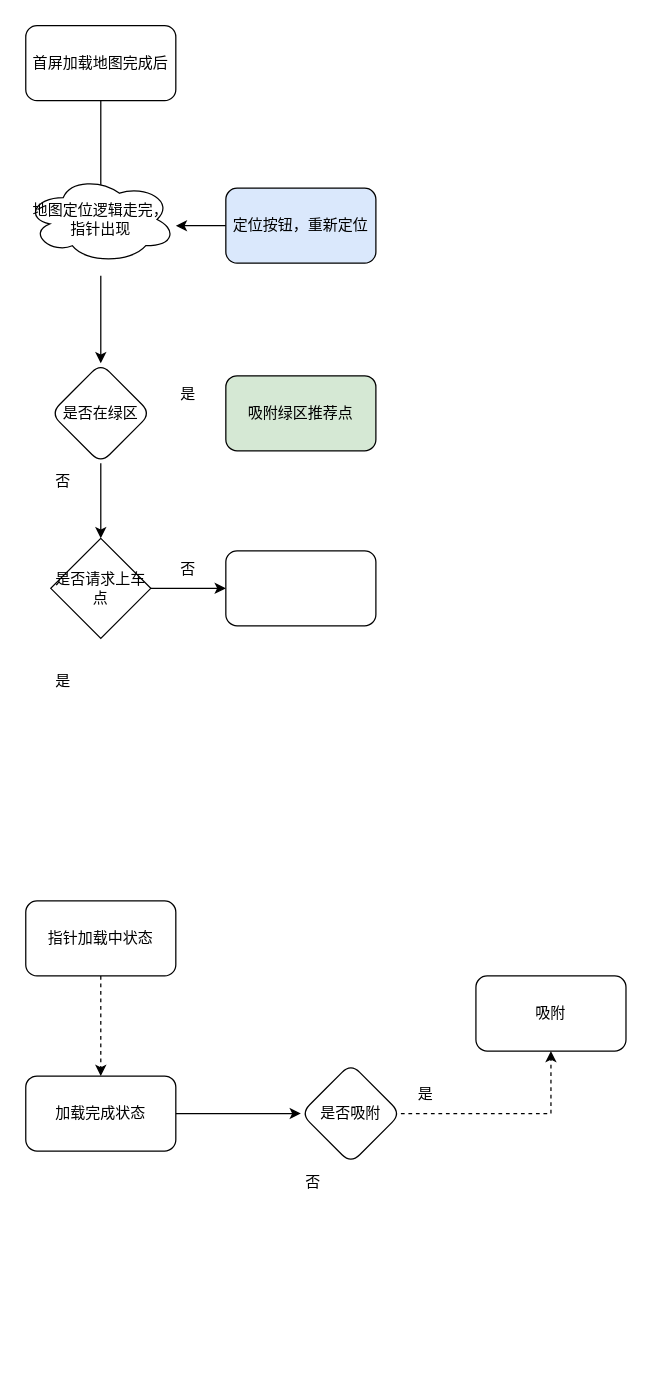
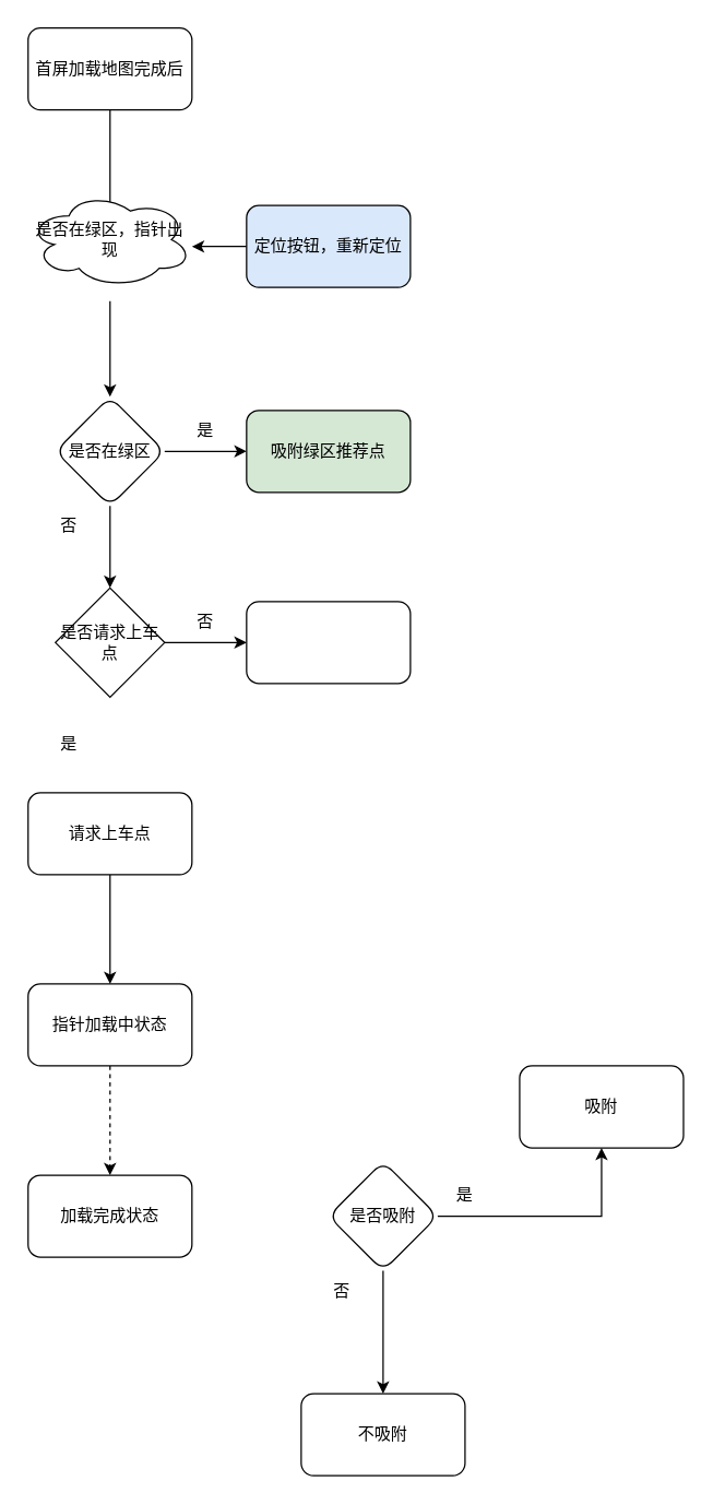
- <mxCell id="21" value="地图定位逻辑走完，指针出现" style="ellipse;shape=cloud;whiteSpace=wrap;html=1;" vertex="1" parent="1"><mxGeometry x="20" y="140" width="120" height="70" as="geometry" /></mxCell>
+ <mxCell id="21" value="是否在绿区，指针出现" style="ellipse;shape=cloud;whiteSpace=wrap;html=1;" vertex="1" parent="1"><mxGeometry x="20" y="140" width="120" height="70" as="geometry" /></mxCell>
+ <mxCell id="4" value="" style="edgeStyle=orthogonalEdgeStyle;rounded=0;orthogonalLoop=1;jettySize=auto;html=1;" edge="1" parent="1" source="6" target="7"><mxGeometry relative="1" as="geometry" /></mxCell>
+ <mxCell id="9" value="请求上车点" style="whiteSpace=wrap;html=1;rounded=1;" vertex="1" parent="1"><mxGeometry x="20" y="580" width="120" height="60" as="geometry" /></mxCell>
+ <mxCell id="8" value="" style="edgeStyle=orthogonalEdgeStyle;rounded=0;orthogonalLoop=1;jettySize=auto;html=1;" edge="1" parent="1" source="9" target="13"><mxGeometry relative="1" as="geometry" /></mxCell>
- <mxCell id="14" value="" style="edgeStyle=orthogonalEdgeStyle;rounded=0;orthogonalLoop=1;jettySize=auto;html=1;" edge="1" parent="1" source="15" target="18"><mxGeometry relative="1" as="geometry" /></mxCell>
- <mxCell id="16" value="" style="edgeStyle=orthogonalEdgeStyle;rounded=0;orthogonalLoop=1;jettySize=auto;html=1;dashed=1;" edge="1" parent="1" source="18" target="19"><mxGeometry relative="1" as="geometry" /></mxCell>
+ <mxCell id="16" value="" style="edgeStyle=orthogonalEdgeStyle;rounded=0;orthogonalLoop=1;jettySize=auto;html=1;" edge="1" parent="1" source="18" target="19"><mxGeometry relative="1" as="geometry" /></mxCell>
+ <mxCell id="17" value="" style="edgeStyle=orthogonalEdgeStyle;rounded=0;orthogonalLoop=1;jettySize=auto;html=1;" edge="1" parent="1" source="18" target="22"><mxGeometry relative="1" as="geometry" /></mxCell>
+ <mxCell id="22" value="不吸附" style="whiteSpace=wrap;html=1;rounded=1;" vertex="1" parent="1"><mxGeometry x="220" y="1020" width="120" height="60" as="geometry" /></mxCell>
